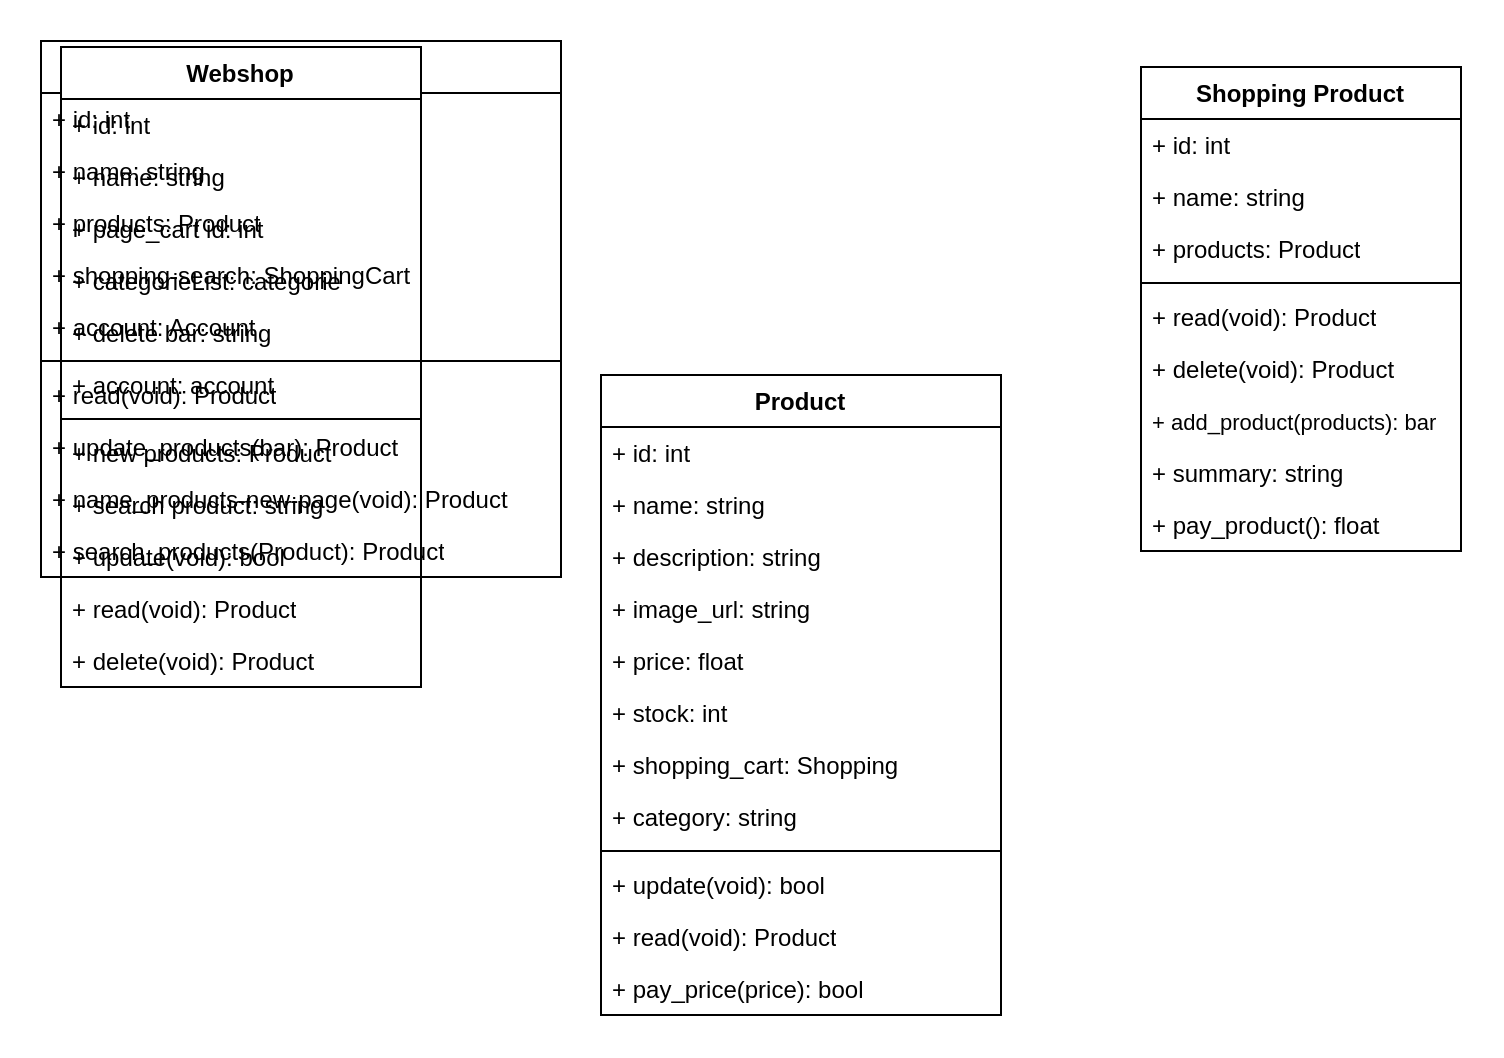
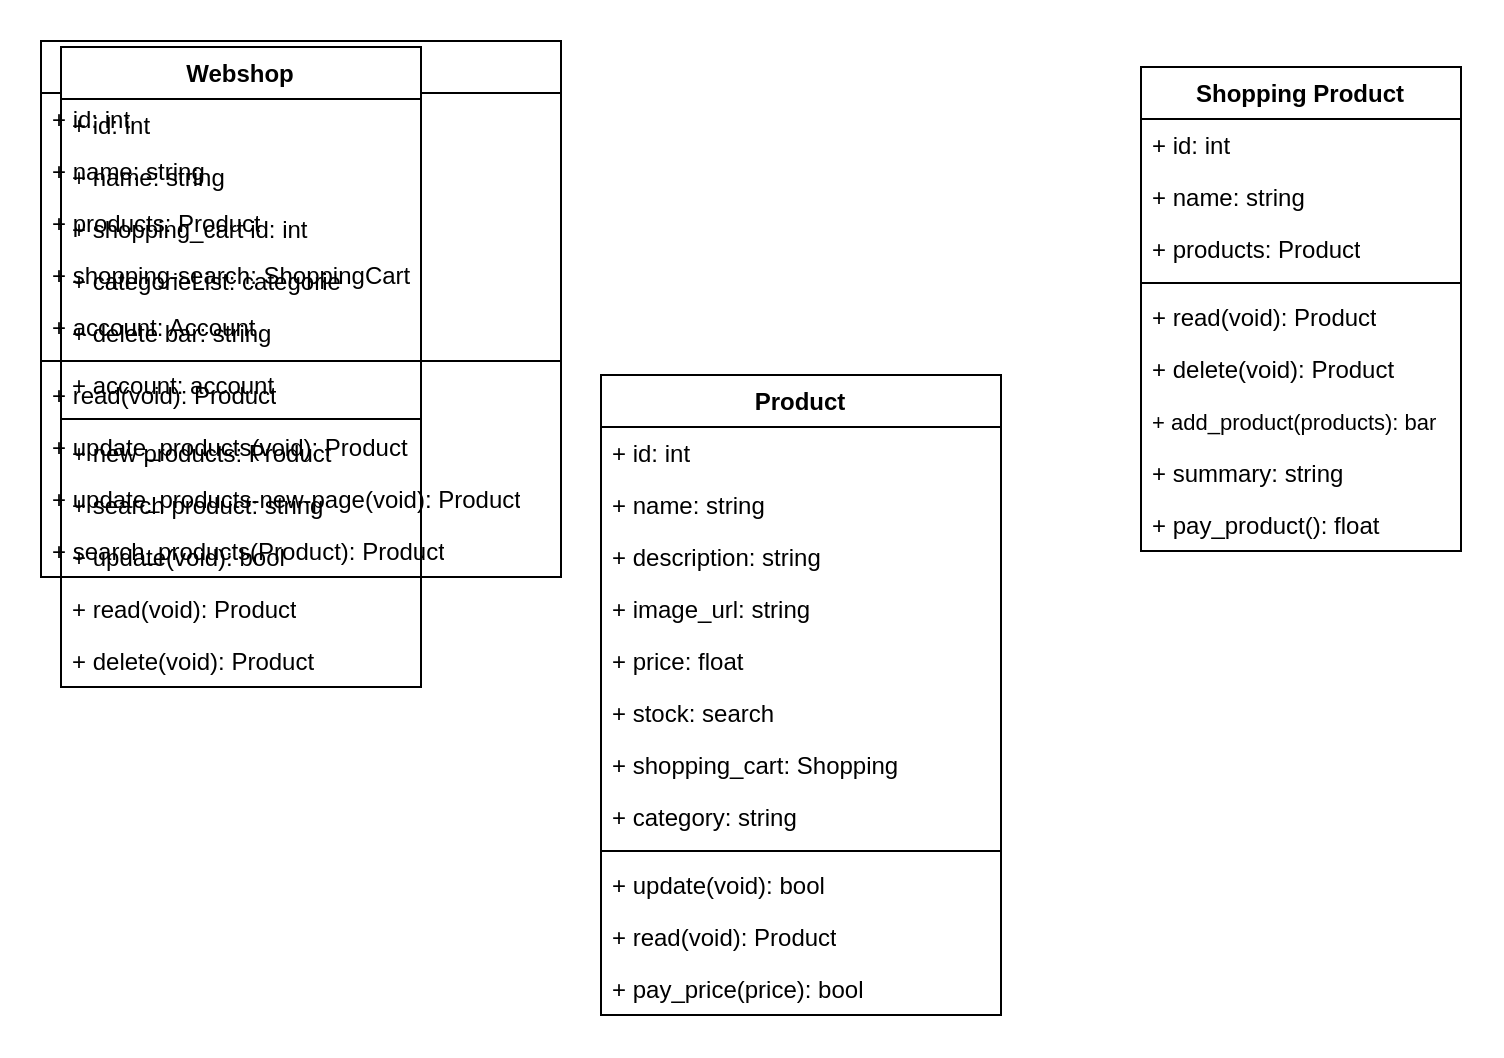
- <mxCell id="40" value="+ page_cart id: int" style="text;strokeColor=none;fillColor=none;align=left;verticalAlign=top;spacingLeft=4;spacingRight=4;overflow=hidden;rotatable=0;points=[[0,0.5],[1,0.5]];portConstraint=eastwest;whiteSpace=wrap;html=1;" vertex="1" parent="37"><mxGeometry y="78" width="180" height="26" as="geometry" /></mxCell>
+ <mxCell id="40" value="+ shopping_cart id: int" style="text;strokeColor=none;fillColor=none;align=left;verticalAlign=top;spacingLeft=4;spacingRight=4;overflow=hidden;rotatable=0;points=[[0,0.5],[1,0.5]];portConstraint=eastwest;whiteSpace=wrap;html=1;" vertex="1" parent="37"><mxGeometry y="78" width="180" height="26" as="geometry" /></mxCell>
- <mxCell id="10" value="+ update_products(bar): Product" style="text;strokeColor=none;fillColor=none;align=left;verticalAlign=top;spacingLeft=4;spacingRight=4;overflow=hidden;rotatable=0;points=[[0,0.5],[1,0.5]];portConstraint=eastwest;whiteSpace=wrap;html=1;" vertex="1" parent="2"><mxGeometry y="190" width="260" height="26" as="geometry" /></mxCell>
+ <mxCell id="10" value="+ update_products(void): Product" style="text;strokeColor=none;fillColor=none;align=left;verticalAlign=top;spacingLeft=4;spacingRight=4;overflow=hidden;rotatable=0;points=[[0,0.5],[1,0.5]];portConstraint=eastwest;whiteSpace=wrap;html=1;" vertex="1" parent="2"><mxGeometry y="190" width="260" height="26" as="geometry" /></mxCell>
- <mxCell id="11" value="+ name_products-new-page(void): Product" style="text;strokeColor=none;fillColor=none;align=left;verticalAlign=top;spacingLeft=4;spacingRight=4;overflow=hidden;rotatable=0;points=[[0,0.5],[1,0.5]];portConstraint=eastwest;whiteSpace=wrap;html=1;" vertex="1" parent="2"><mxGeometry y="216" width="260" height="26" as="geometry" /></mxCell>
+ <mxCell id="11" value="+ update_products-new-page(void): Product" style="text;strokeColor=none;fillColor=none;align=left;verticalAlign=top;spacingLeft=4;spacingRight=4;overflow=hidden;rotatable=0;points=[[0,0.5],[1,0.5]];portConstraint=eastwest;whiteSpace=wrap;html=1;" vertex="1" parent="2"><mxGeometry y="216" width="260" height="26" as="geometry" /></mxCell>
- <mxCell id="19" value="+ stock: int" style="text;strokeColor=none;fillColor=none;align=left;verticalAlign=top;spacingLeft=4;spacingRight=4;overflow=hidden;rotatable=0;points=[[0,0.5],[1,0.5]];portConstraint=eastwest;whiteSpace=wrap;html=1;" parent="13" vertex="1"><mxGeometry y="156" width="200" height="26" as="geometry" /></mxCell>
+ <mxCell id="19" value="+ stock: search" style="text;strokeColor=none;fillColor=none;align=left;verticalAlign=top;spacingLeft=4;spacingRight=4;overflow=hidden;rotatable=0;points=[[0,0.5],[1,0.5]];portConstraint=eastwest;whiteSpace=wrap;html=1;" parent="13" vertex="1"><mxGeometry y="156" width="200" height="26" as="geometry" /></mxCell>
